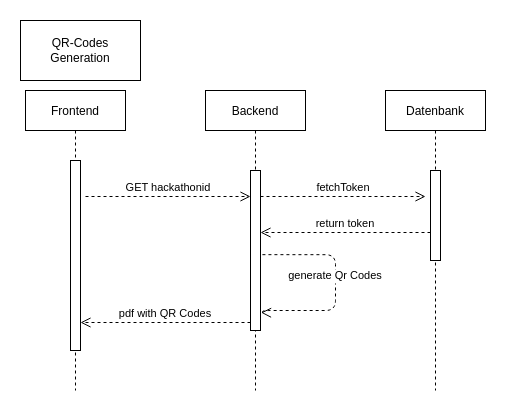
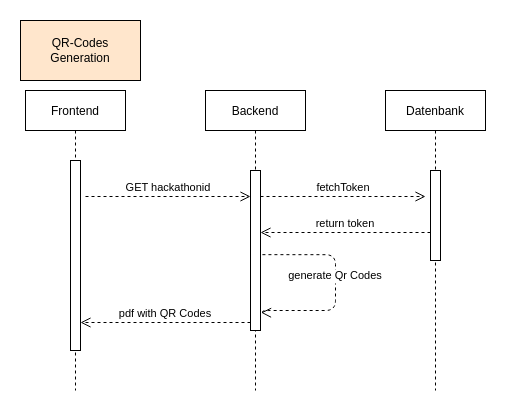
- <mxCell id="11" value="QR-Codes Generation" style="rounded=0;whiteSpace=wrap;html=1;" parent="1" vertex="1"><mxGeometry x="20" y="20" width="120" height="60" as="geometry" /></mxCell>
+ <mxCell id="11" value="QR-Codes Generation" style="rounded=0;whiteSpace=wrap;html=1;fillColor=#ffe6cc;" parent="1" vertex="1"><mxGeometry x="20" y="20" width="120" height="60" as="geometry" /></mxCell>
